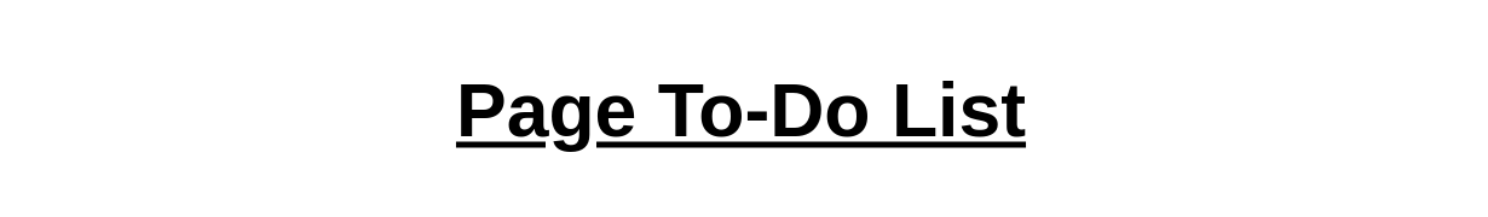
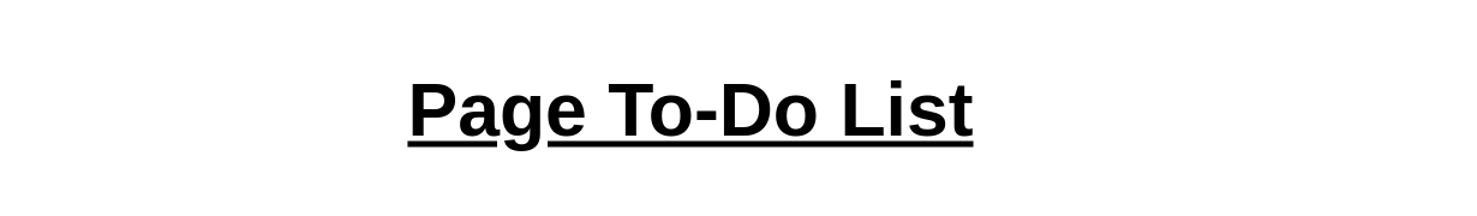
- <mxCell id="2" value="&lt;font style=&quot;font-size: 25px&quot;&gt;&lt;font style=&quot;font-size: 25px&quot;&gt;&lt;u&gt;&lt;b&gt;Page To-Do List&lt;/b&gt;&lt;/u&gt;&lt;/font&gt;&lt;br&gt;&lt;/font&gt;" style="text;html=1;strokeColor=none;fillColor=none;align=center;verticalAlign=middle;whiteSpace=wrap;rounded=0;" vertex="1" parent="1"><mxGeometry x="20" y="20" width="450" height="30" as="geometry" /></mxCell>
+ <mxCell id="2" value="&lt;font style=&quot;font-size: 25px&quot;&gt;&lt;font style=&quot;font-size: 25px&quot;&gt;&lt;u&gt;&lt;b&gt;Page To-Do List&lt;/b&gt;&lt;/u&gt;&lt;/font&gt;&lt;br&gt;&lt;/font&gt;" style="text;html=1;strokeColor=none;fillColor=none;align=center;verticalAlign=middle;whiteSpace=wrap;rounded=0;" vertex="1" parent="1"><mxGeometry x="5" y="20" width="450" height="30" as="geometry" /></mxCell>
